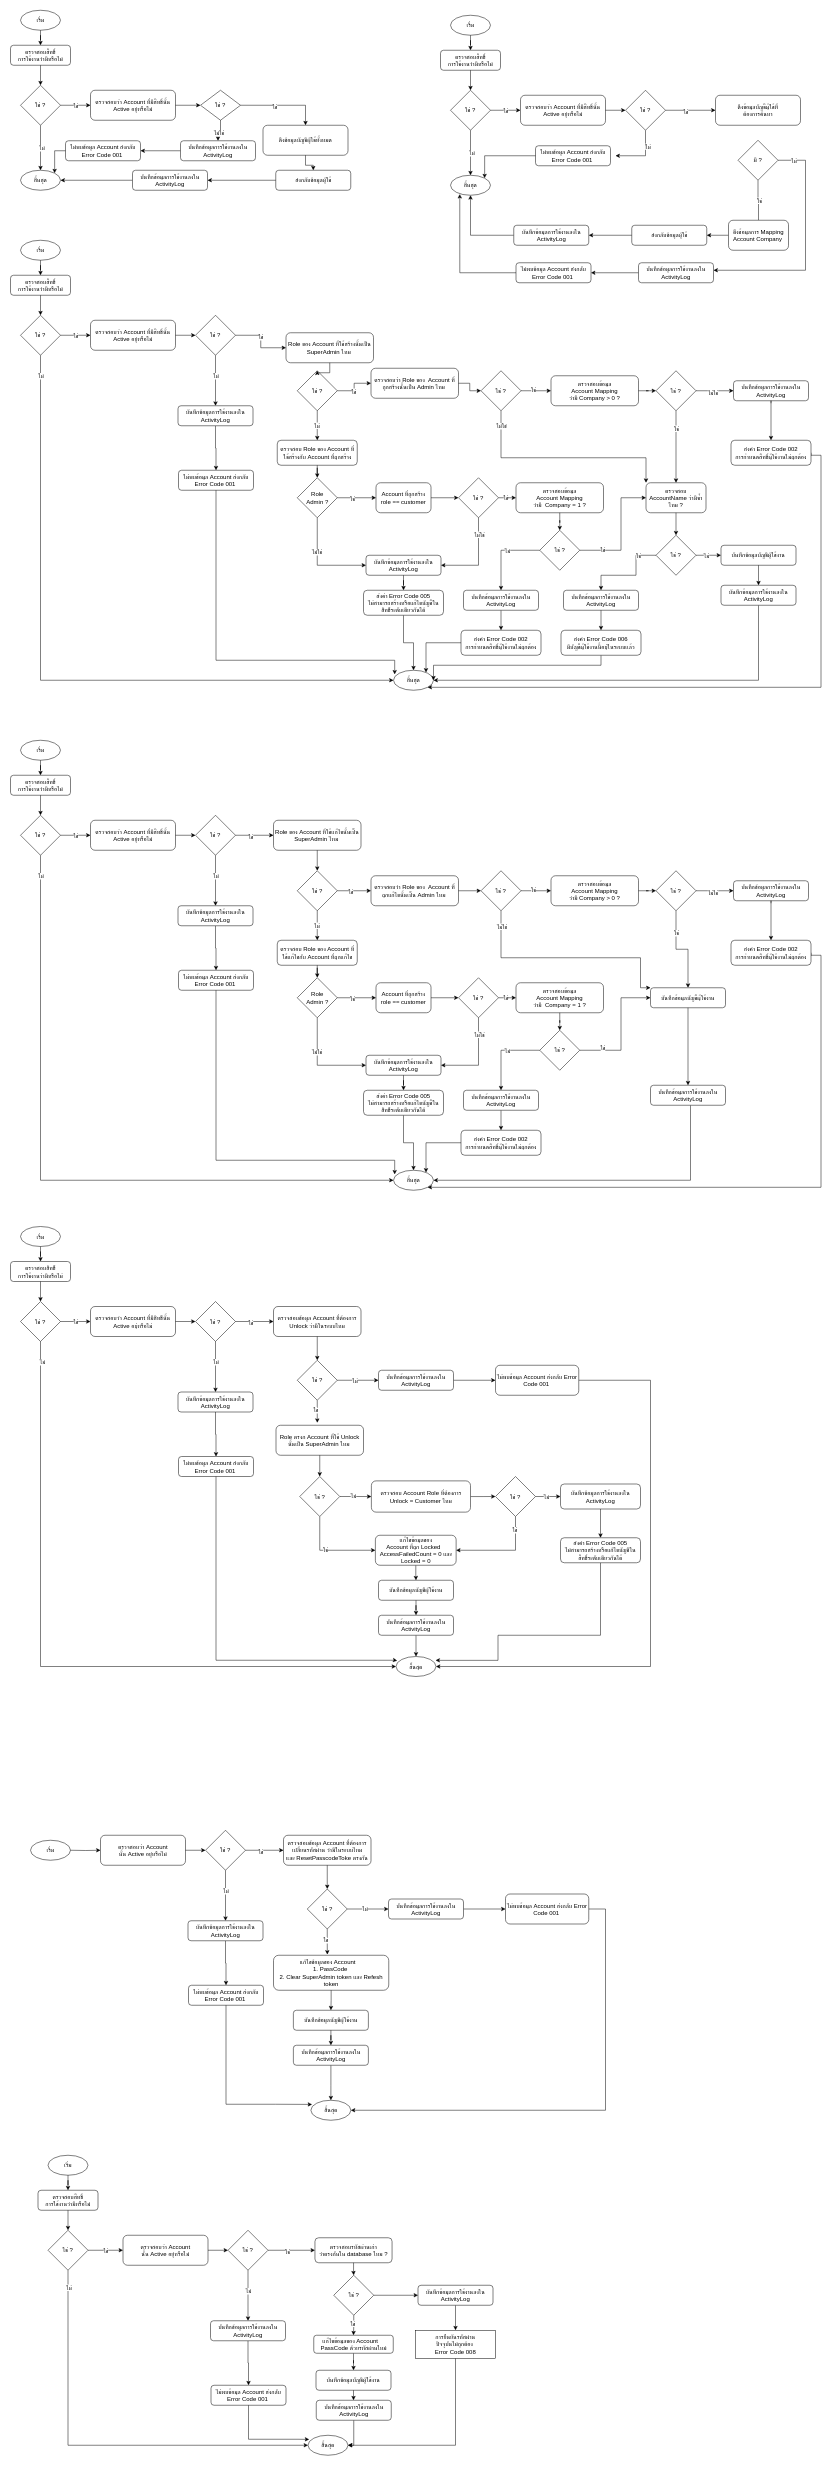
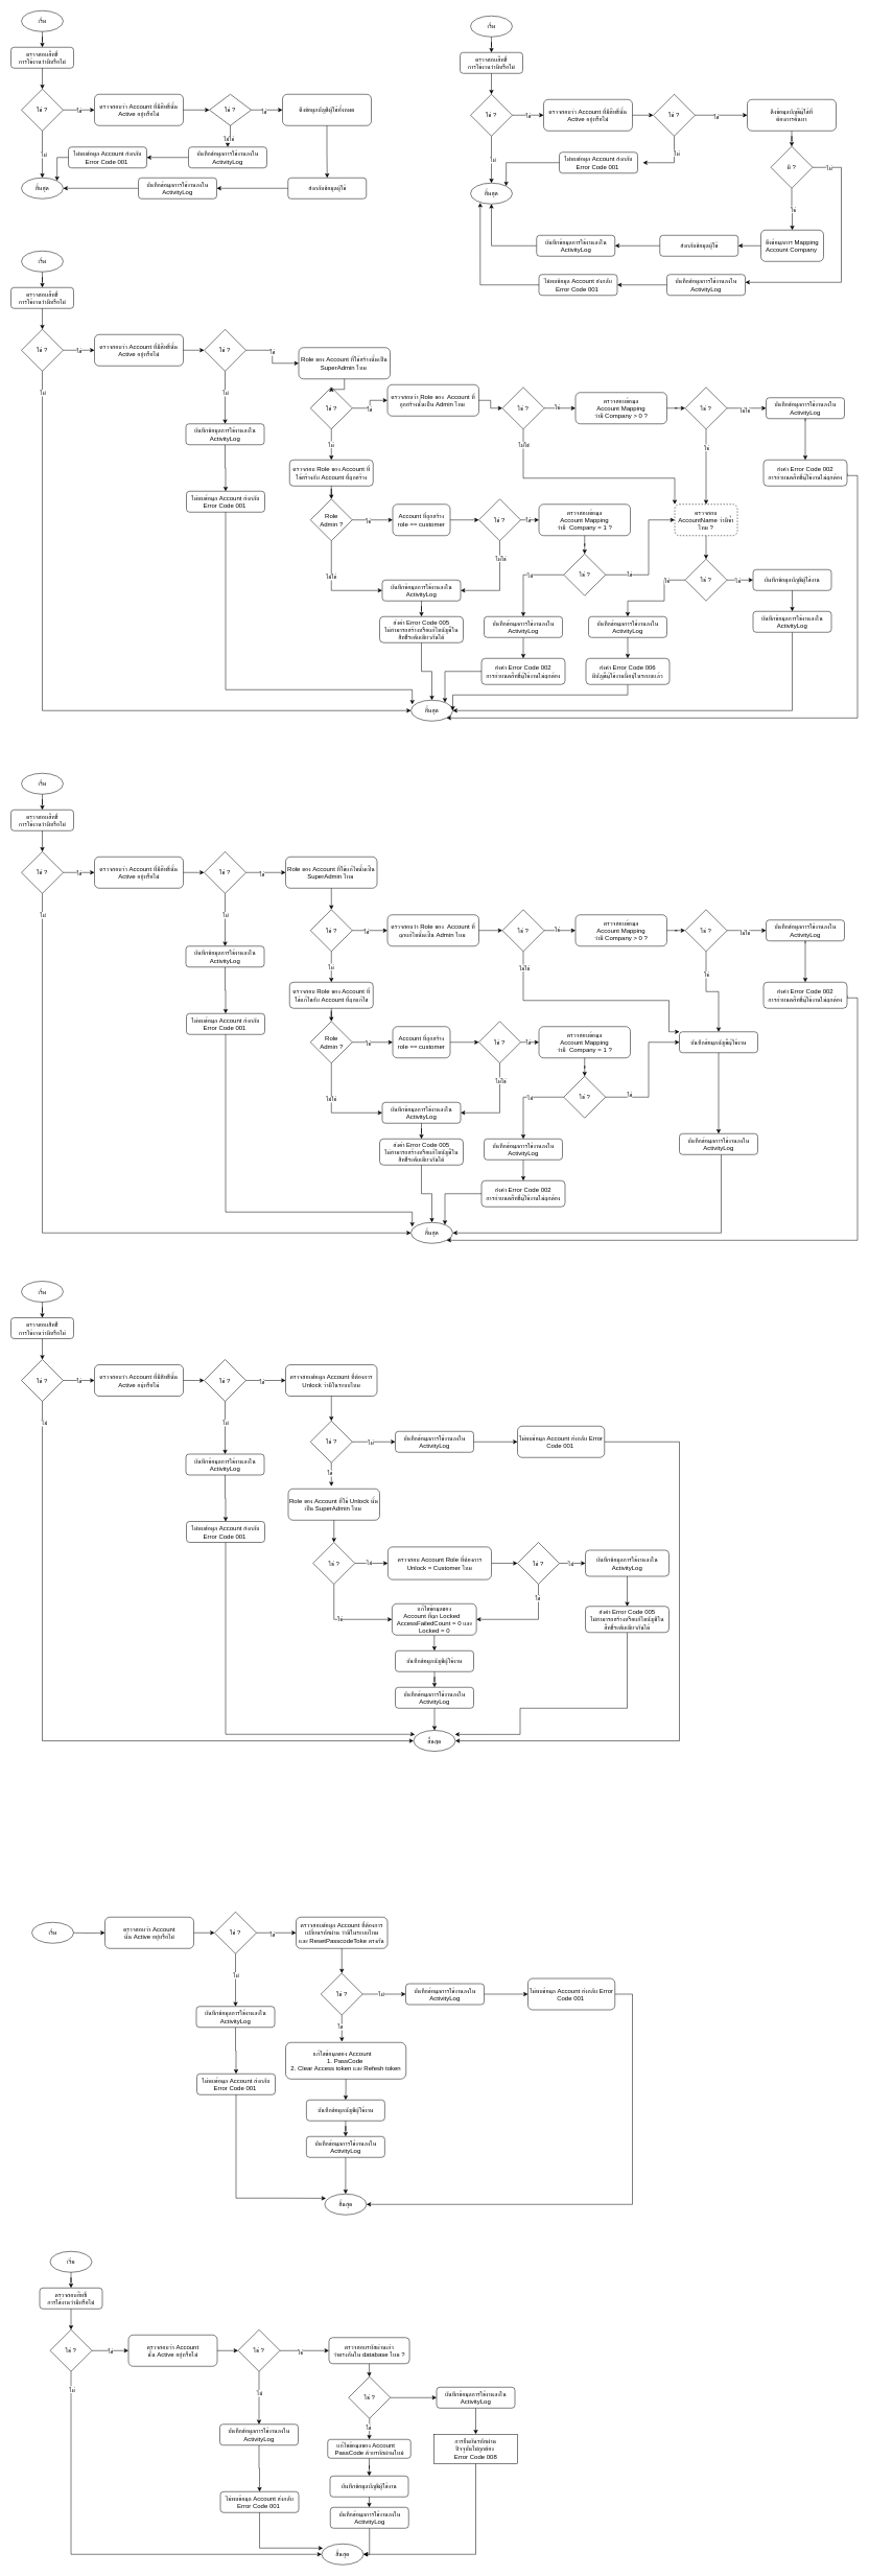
+ <mxCell id="248" value="" style="edgeStyle=orthogonalEdgeStyle;rounded=0;orthogonalLoop=1;jettySize=auto;html=1;" edge="1" parent="1" source="249" target="265"><mxGeometry relative="1" as="geometry" /></mxCell>
- <mxCell id="13" value="ดึงข้อมูลบัญชีผู้ใช้ทั้งหมด" style="rounded=1;whiteSpace=wrap;html=1;" parent="2" vertex="1"><mxGeometry x="505" y="230" width="170" height="60" as="geometry" /></mxCell>
+ <mxCell id="13" value="ดึงข้อมูลบัญชีผู้ใช้ทั้งหมด" style="rounded=1;whiteSpace=wrap;html=1;" parent="2" vertex="1"><mxGeometry x="520" y="160" width="170" height="60" as="geometry" /></mxCell>
- <mxCell id="262" value="" style="edgeStyle=orthogonalEdgeStyle;rounded=0;orthogonalLoop=1;jettySize=auto;html=1;endArrow=none;" edge="1" parent="1" source="265" target="266"><mxGeometry relative="1" as="geometry" /></mxCell>
+ <mxCell id="262" value="" style="edgeStyle=orthogonalEdgeStyle;rounded=0;orthogonalLoop=1;jettySize=auto;html=1;" edge="1" parent="1" source="265" target="266"><mxGeometry relative="1" as="geometry" /></mxCell>
- <mxCell id="312" value="ตรวจสอบ AccountName ว่ามีซ้ำไหม ?" style="whiteSpace=wrap;html=1;rounded=1;" parent="1" vertex="1"><mxGeometry x="1291" y="965" width="120" height="60" as="geometry" /></mxCell>
+ <mxCell id="312" value="ตรวจสอบ AccountName ว่ามีซ้ำไหม ?" style="whiteSpace=wrap;html=1;rounded=1;dashed=1;" parent="1" vertex="1"><mxGeometry x="1291" y="965" width="120" height="60" as="geometry" /></mxCell>
- <mxCell id="139" value="Role ตรงก Account ที่ใช้ Unlock นั้นเป็น SuperAdmin ไหม&amp;nbsp;" style="rounded=1;whiteSpace=wrap;html=1;" parent="1" vertex="1"><mxGeometry x="551" y="2850" width="175" height="60" as="geometry" /></mxCell>
+ <mxCell id="139" value="Role ของ Account ที่ใช้ Unlock นั้นเป็น SuperAdmin ไหม&amp;nbsp;" style="rounded=1;whiteSpace=wrap;html=1;" parent="1" vertex="1"><mxGeometry x="551" y="2850" width="175" height="60" as="geometry" /></mxCell>
- <mxCell id="188" value="แก้ไขข้อมูลของ Account&amp;nbsp; &amp;nbsp;&amp;nbsp;&lt;br&gt;1. PassCode&amp;nbsp;&lt;br&gt;2. Clear SuperAdmin token และ Refesh token" style="rounded=1;whiteSpace=wrap;html=1;" parent="1" vertex="1"><mxGeometry x="546" y="3910" width="230.5" height="70" as="geometry" /></mxCell>
+ <mxCell id="188" value="แก้ไขข้อมูลของ Account&amp;nbsp; &amp;nbsp;&amp;nbsp;&lt;br&gt;1. PassCode&amp;nbsp;&lt;br&gt;2. Clear Access token และ Refesh token" style="rounded=1;whiteSpace=wrap;html=1;" parent="1" vertex="1"><mxGeometry x="546" y="3910" width="230.5" height="70" as="geometry" /></mxCell>
